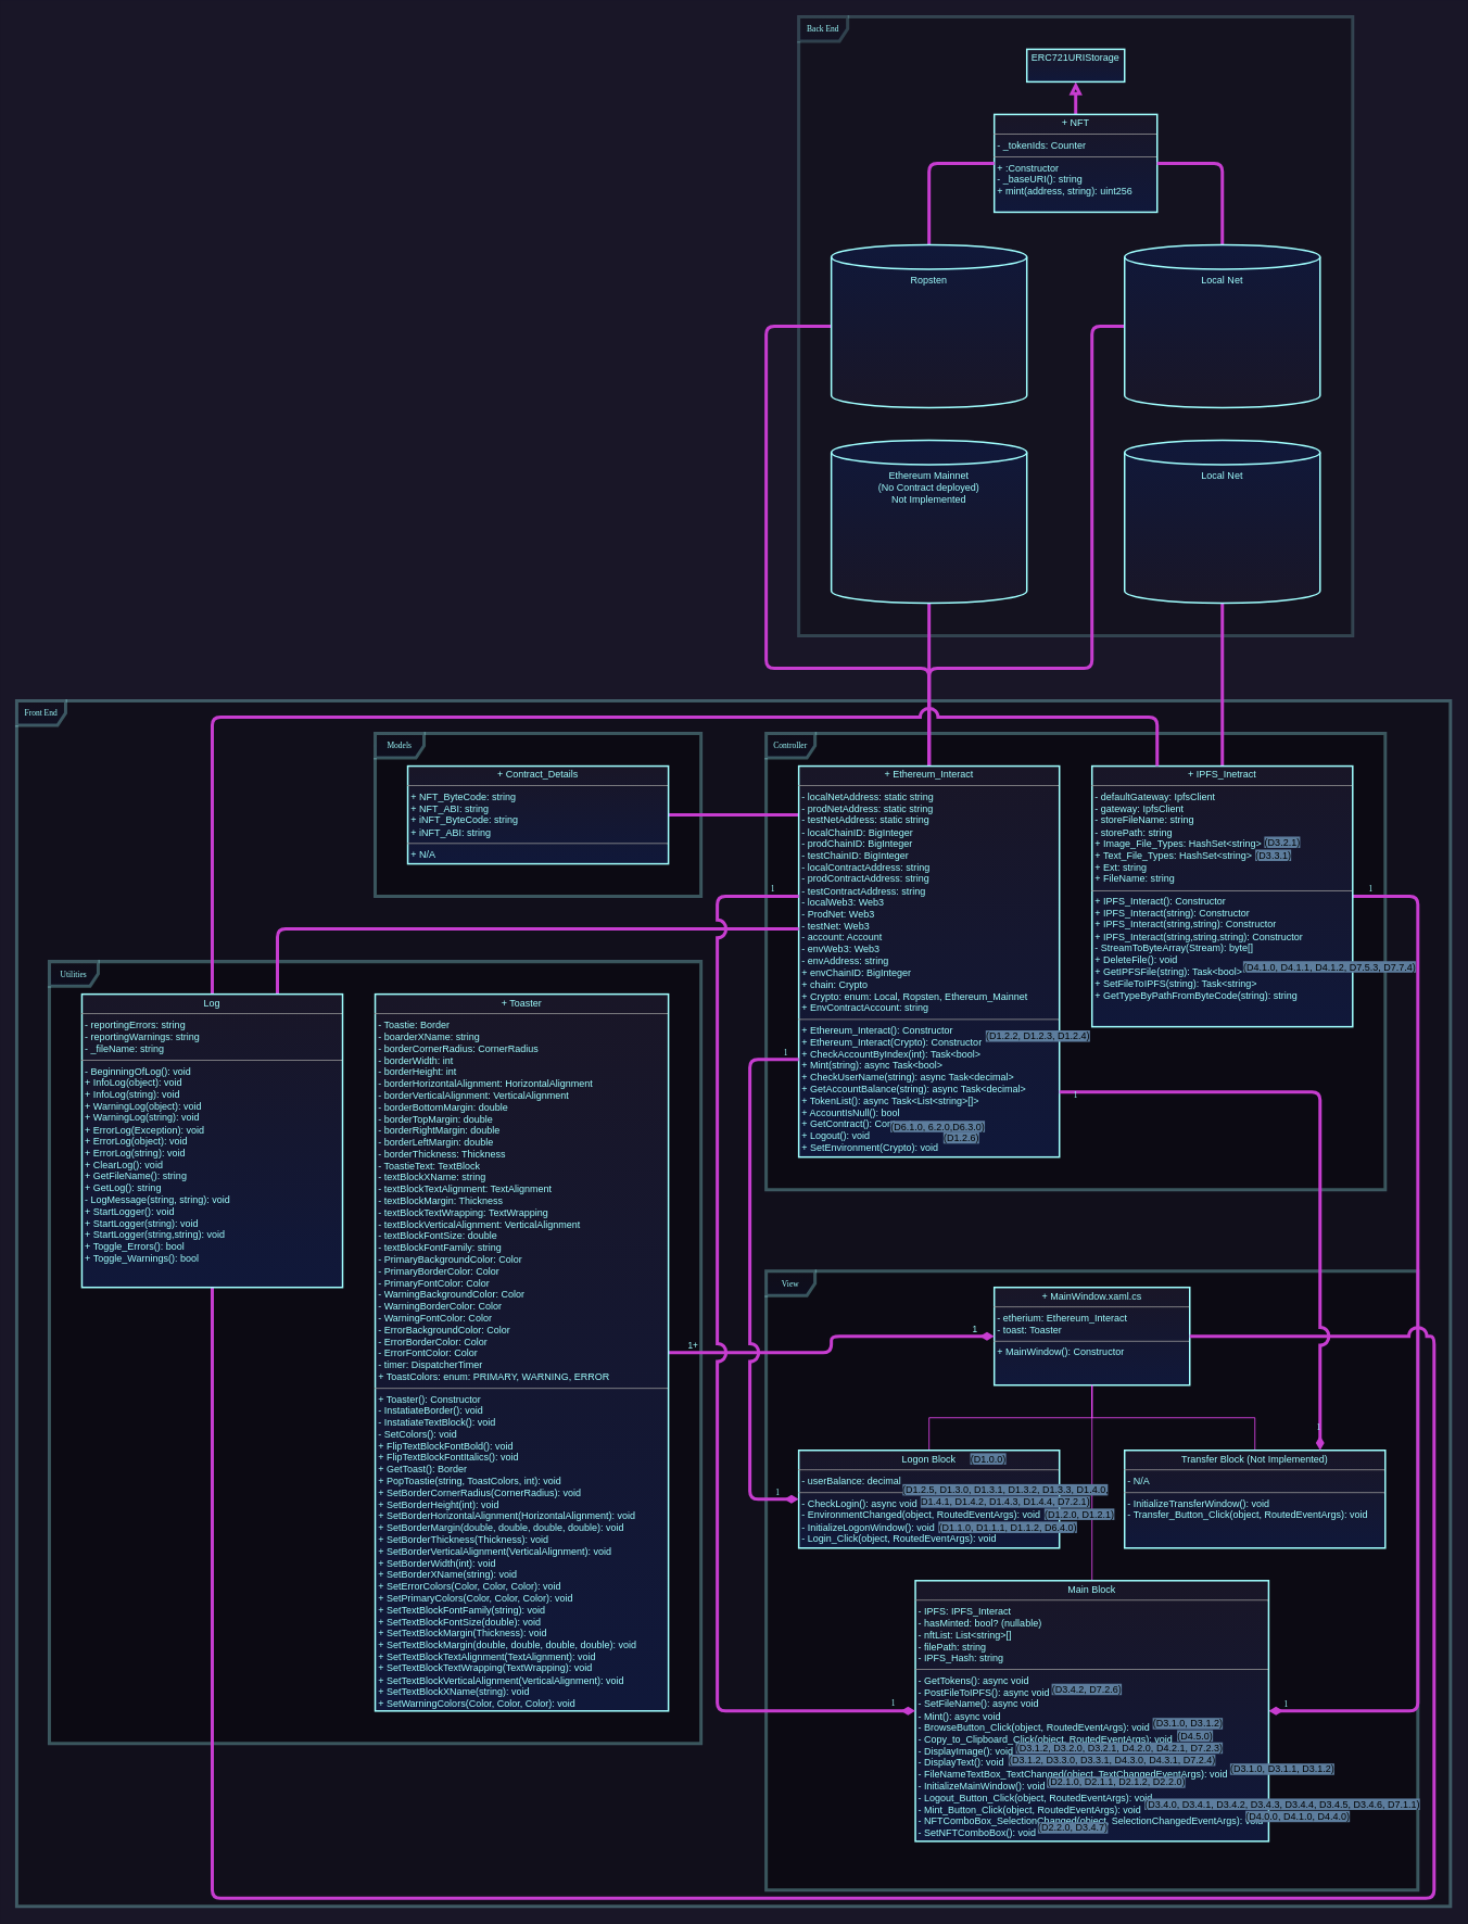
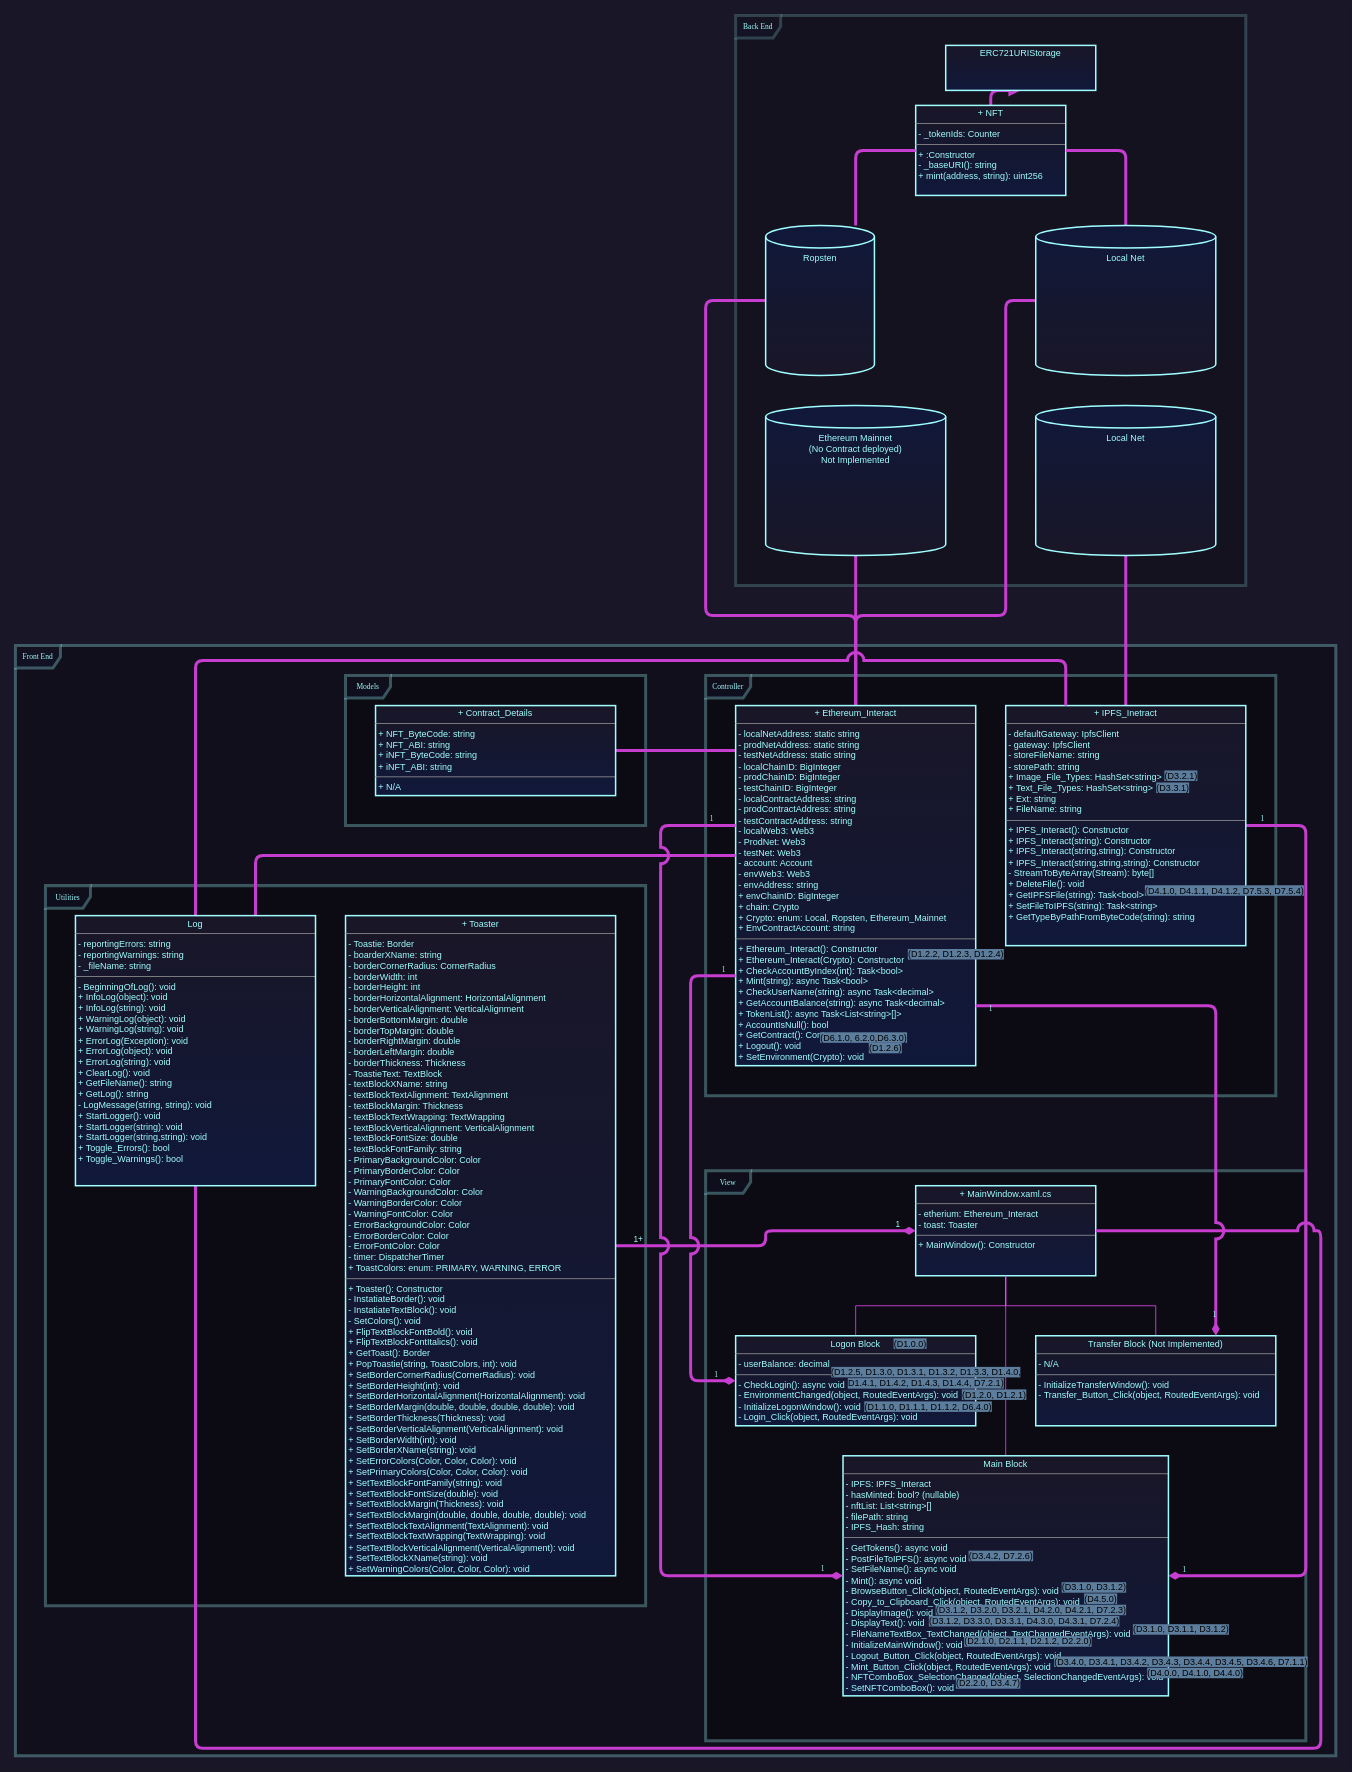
- <mxCell id="46" value="&lt;p style=&quot;margin: 0px ; margin-top: 4px ; text-align: center&quot;&gt;&lt;span&gt;ERC721URIStorage&lt;/span&gt;&lt;br&gt;&lt;/p&gt;" style="verticalAlign=middle;align=center;overflow=fill;fontSize=12;fontFamily=Helvetica;html=1;rounded=0;shadow=0;comic=0;labelBackgroundColor=none;strokeWidth=2;gradientDirection=north;fillColor=#10183a;gradientColor=#191627;fontColor=#A0FFFF;strokeColor=#A0FFFF;labelPosition=center;verticalLabelPosition=middle;horizontal=1;" parent="1" vertex="1"><mxGeometry x="1260.01" y="60" width="120" height="40" as="geometry" /></mxCell>
+ <mxCell id="46" value="&lt;p style=&quot;margin: 0px ; margin-top: 4px ; text-align: center&quot;&gt;&lt;span&gt;ERC721URIStorage&lt;/span&gt;&lt;br&gt;&lt;/p&gt;" style="verticalAlign=middle;align=center;overflow=fill;fontSize=12;fontFamily=Helvetica;html=1;rounded=0;shadow=0;comic=0;labelBackgroundColor=none;strokeWidth=2;gradientDirection=north;fillColor=#10183a;gradientColor=#191627;fontColor=#A0FFFF;strokeColor=#A0FFFF;labelPosition=center;verticalLabelPosition=middle;horizontal=1;" parent="1" vertex="1"><mxGeometry x="1260.01" y="60" width="200" height="60" as="geometry" /></mxCell>
- <mxCell id="48" value="&lt;font color=&quot;#a0ffff&quot;&gt;Ropsten&lt;/font&gt;" style="shape=cylinder3;whiteSpace=wrap;html=1;boundedLbl=1;backgroundOutline=1;size=15;strokeWidth=2;strokeColor=#a0ffff;fillColor=#10183A;gradientColor=#191627;labelPosition=center;verticalLabelPosition=middle;align=center;verticalAlign=top;" parent="1" vertex="1"><mxGeometry x="1020" y="300" width="240" height="200" as="geometry" /></mxCell>
+ <mxCell id="48" value="&lt;font color=&quot;#a0ffff&quot;&gt;Ropsten&lt;/font&gt;" style="shape=cylinder3;whiteSpace=wrap;html=1;boundedLbl=1;backgroundOutline=1;size=15;strokeWidth=2;strokeColor=#a0ffff;fillColor=#10183A;gradientColor=#191627;labelPosition=center;verticalLabelPosition=middle;align=center;verticalAlign=top;" parent="1" vertex="1"><mxGeometry x="1020" y="300" width="145" height="200" as="geometry" /></mxCell>
- <mxCell id="68" value="&lt;span style=&quot;text-align: left ; background-color: rgb(93 , 125 , 157)&quot;&gt;&lt;font color=&quot;#000000&quot;&gt;&lt;font face=&quot;helvetica&quot;&gt;(D4.1.0, D4.1.1, D4.1.2, D7.5.3, D7.7.4)&lt;/font&gt;&lt;/font&gt;&lt;/span&gt;" style="text;html=1;strokeColor=none;fillColor=none;align=center;verticalAlign=bottom;whiteSpace=wrap;rounded=0;" vertex="1" parent="1"><mxGeometry x="1524" y="1176" width="216" height="20" as="geometry" /></mxCell>
+ <mxCell id="68" value="&lt;span style=&quot;text-align: left ; background-color: rgb(93 , 125 , 157)&quot;&gt;&lt;font color=&quot;#000000&quot;&gt;&lt;font face=&quot;helvetica&quot;&gt;(D4.1.0, D4.1.1, D4.1.2, D7.5.3, D7.5.4)&lt;/font&gt;&lt;/font&gt;&lt;/span&gt;" style="text;html=1;strokeColor=none;fillColor=none;align=center;verticalAlign=bottom;whiteSpace=wrap;rounded=0;" vertex="1" parent="1"><mxGeometry x="1524" y="1176" width="216" height="20" as="geometry" /></mxCell>
